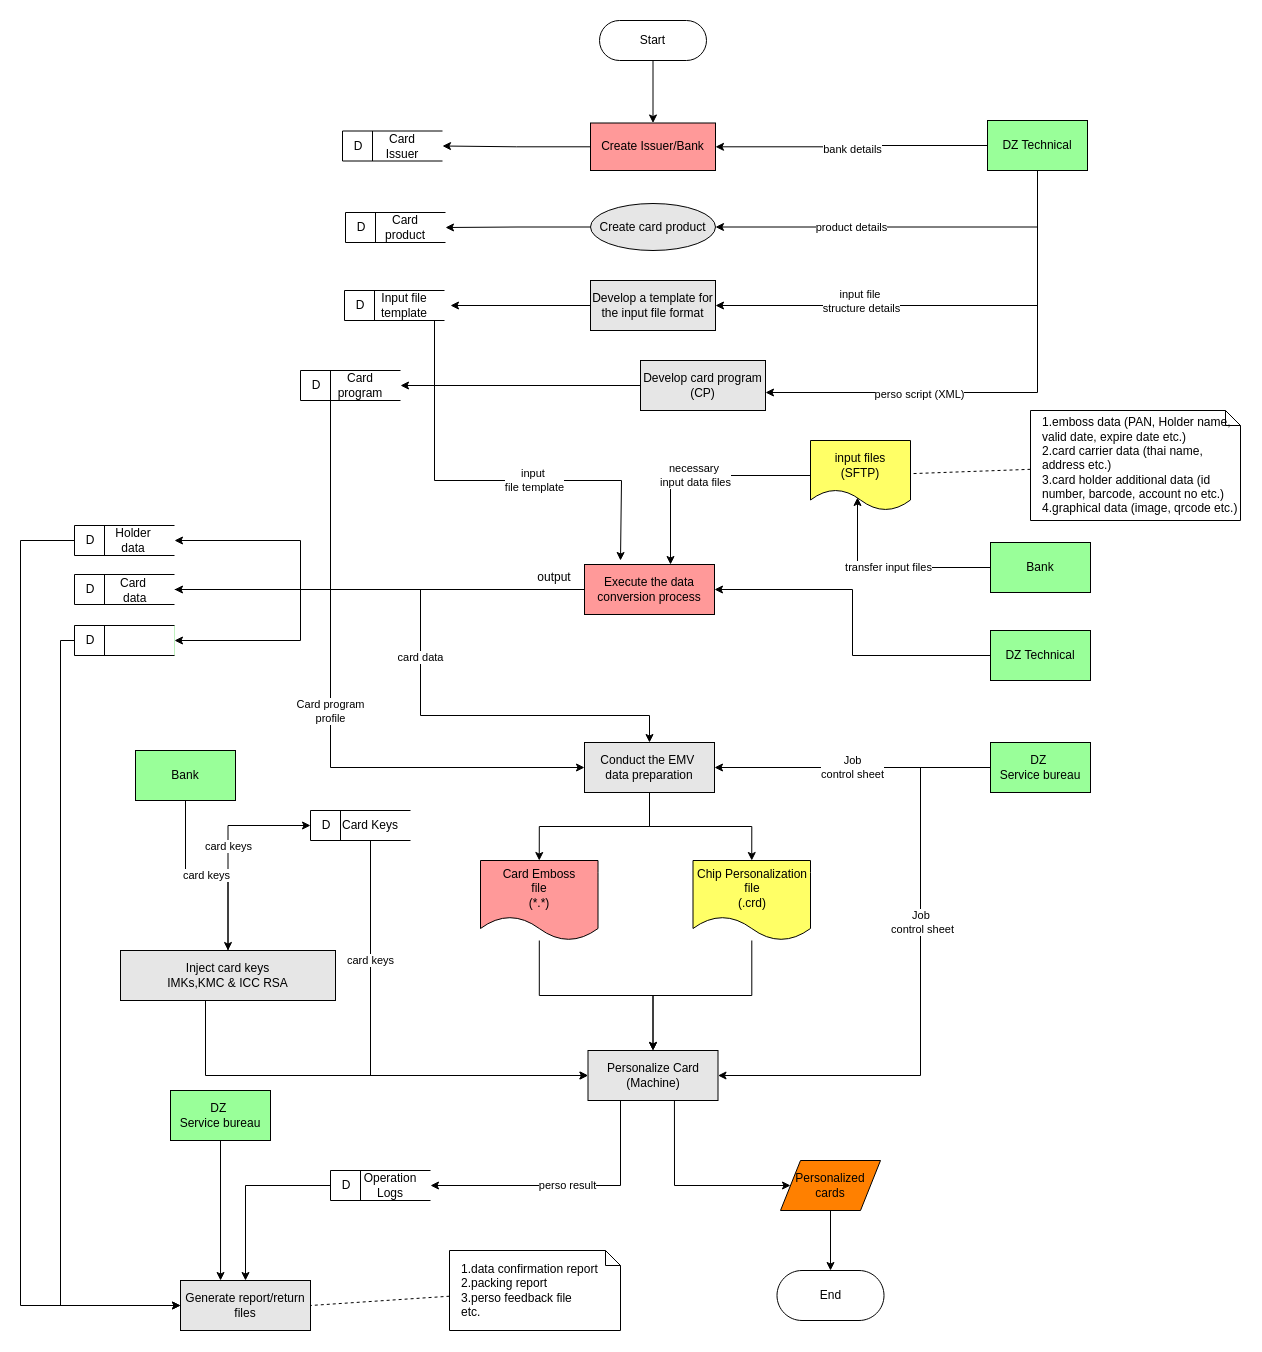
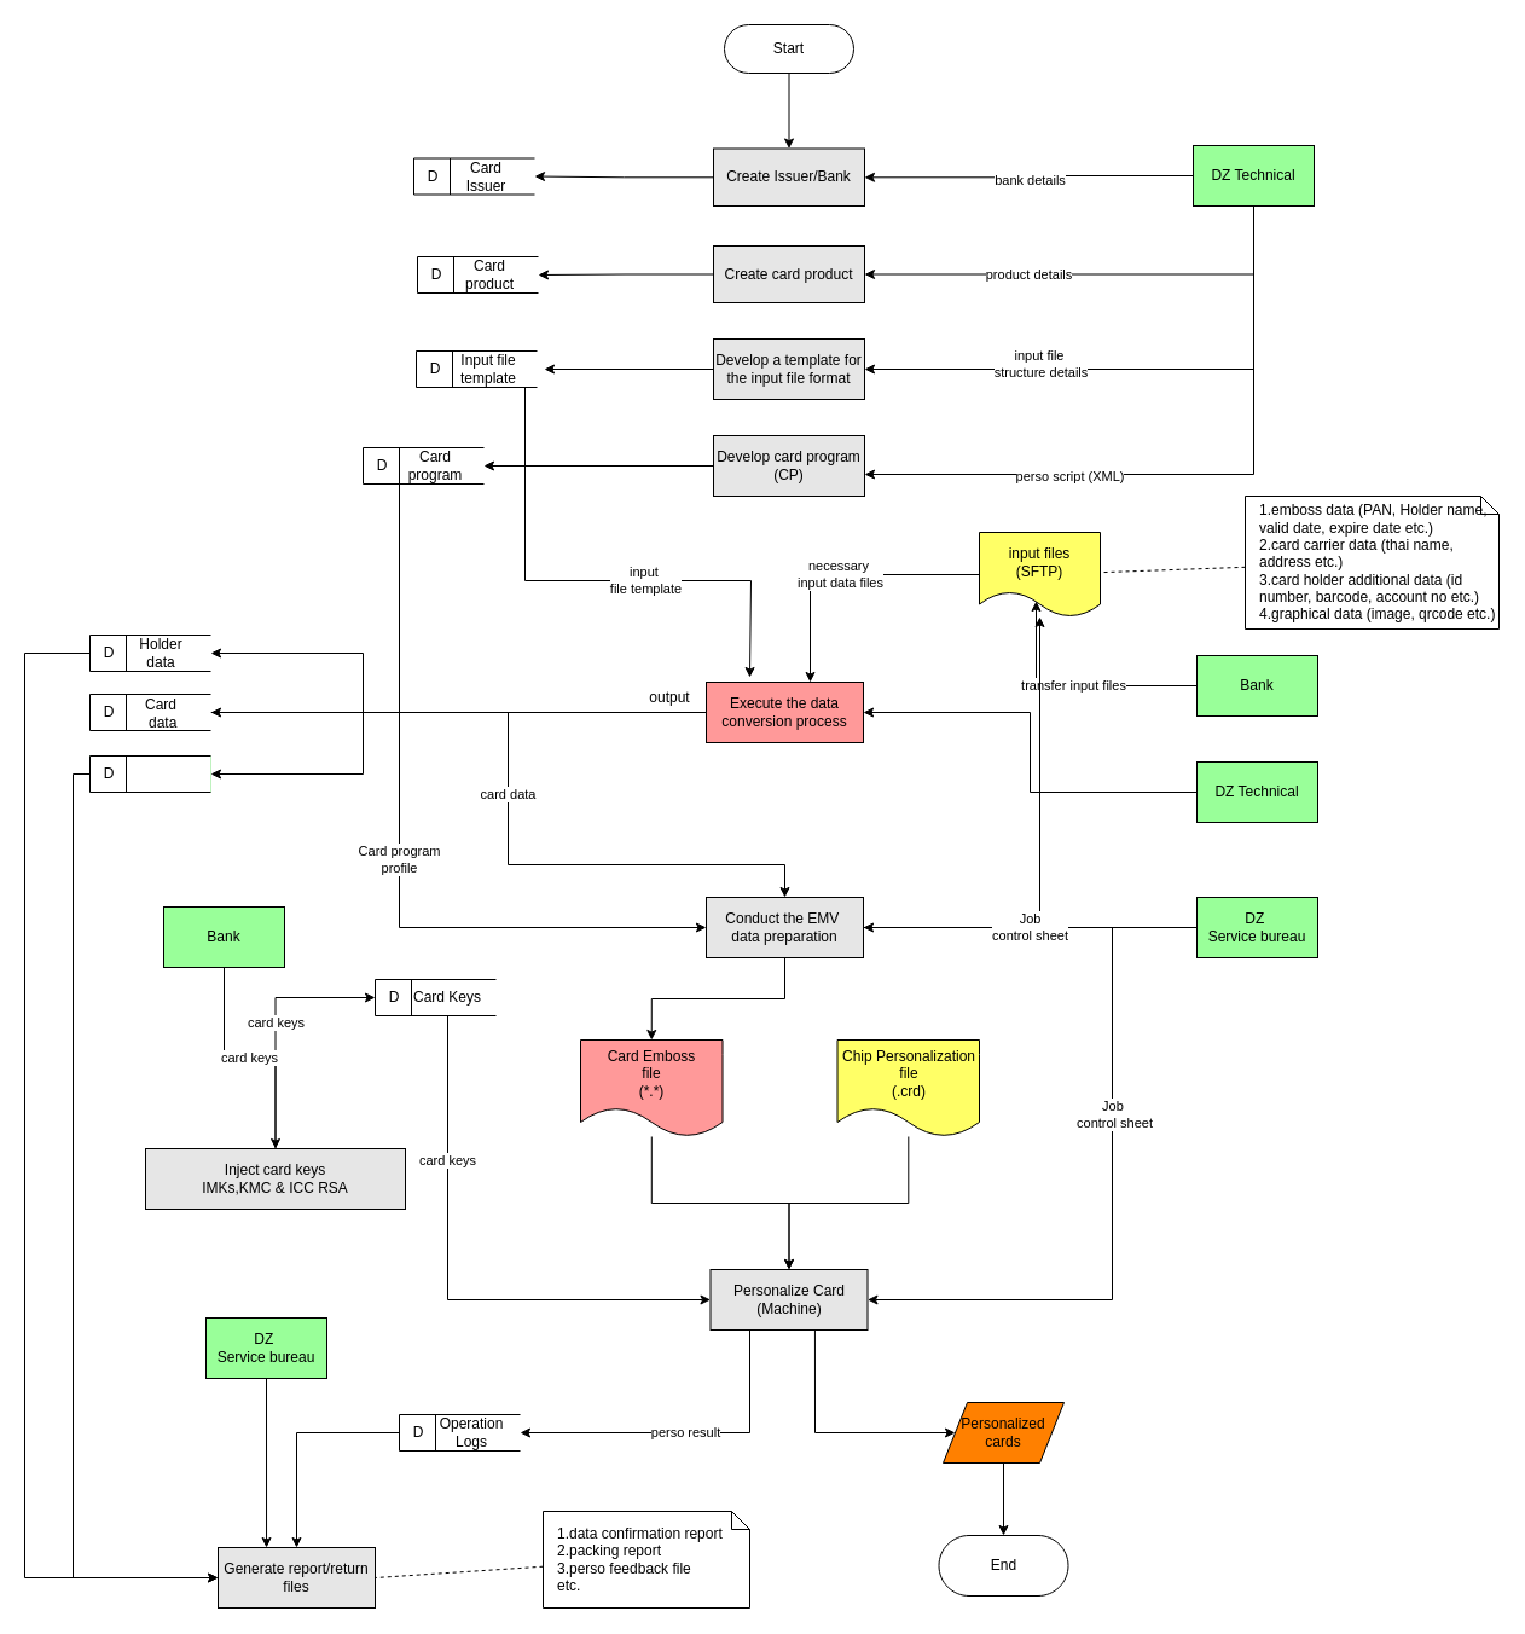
- <mxCell id="9" value="Create Issuer/Bank" style="html=1;dashed=0;whiteSpace=wrap;fillColor=#ff9999;" vertex="1" parent="1"><mxGeometry x="590" y="122.5" width="125" height="47.5" as="geometry" /></mxCell>
+ <mxCell id="9" value="Create Issuer/Bank" style="html=1;dashed=0;whiteSpace=wrap;fillColor=#E6E6E6;" vertex="1" parent="1"><mxGeometry x="590" y="122.5" width="125" height="47.5" as="geometry" /></mxCell>
- <mxCell id="17" value="Create card product" style="ellipse;html=1;dashed=0;whiteSpace=wrap;fillColor=#E6E6E6;" vertex="1" parent="1"><mxGeometry x="590" y="203" width="125" height="47" as="geometry" /></mxCell>
+ <mxCell id="17" value="Create card product" style="html=1;dashed=0;whiteSpace=wrap;fillColor=#E6E6E6;" vertex="1" parent="1"><mxGeometry x="590" y="203" width="125" height="47" as="geometry" /></mxCell>
- <mxCell id="33" value="Develop card program (CP)" style="html=1;dashed=0;whiteSpace=wrap;fillColor=#E6E6E6;" vertex="1" parent="1"><mxGeometry x="640" y="360" width="125" height="50" as="geometry" /></mxCell>
+ <mxCell id="33" value="Develop card program (CP)" style="html=1;dashed=0;whiteSpace=wrap;fillColor=#E6E6E6;" vertex="1" parent="1"><mxGeometry x="590" y="360" width="125" height="50" as="geometry" /></mxCell>
- <mxCell id="41" style="edgeStyle=orthogonalEdgeStyle;rounded=0;orthogonalLoop=1;jettySize=auto;html=1;entryX=0.5;entryY=0;entryDx=0;entryDy=0;" edge="1" parent="1" source="43" target="62"><mxGeometry relative="1" as="geometry" /></mxCell>
+ <mxCell id="41" style="edgeStyle=orthogonalEdgeStyle;rounded=0;orthogonalLoop=1;jettySize=auto;html=1;" edge="1" parent="1" source="43" target="7"><mxGeometry relative="1" as="geometry" /></mxCell>
- <mxCell id="73" style="edgeStyle=orthogonalEdgeStyle;rounded=0;orthogonalLoop=1;jettySize=auto;html=1;entryX=0;entryY=0.5;entryDx=0;entryDy=0;exitX=0.5;exitY=1;exitDx=0;exitDy=0;" edge="1" parent="1" source="75" target="67"><mxGeometry relative="1" as="geometry"><Array as="points"><mxPoint x="205" y="1075" /></Array></mxGeometry></mxCell>
